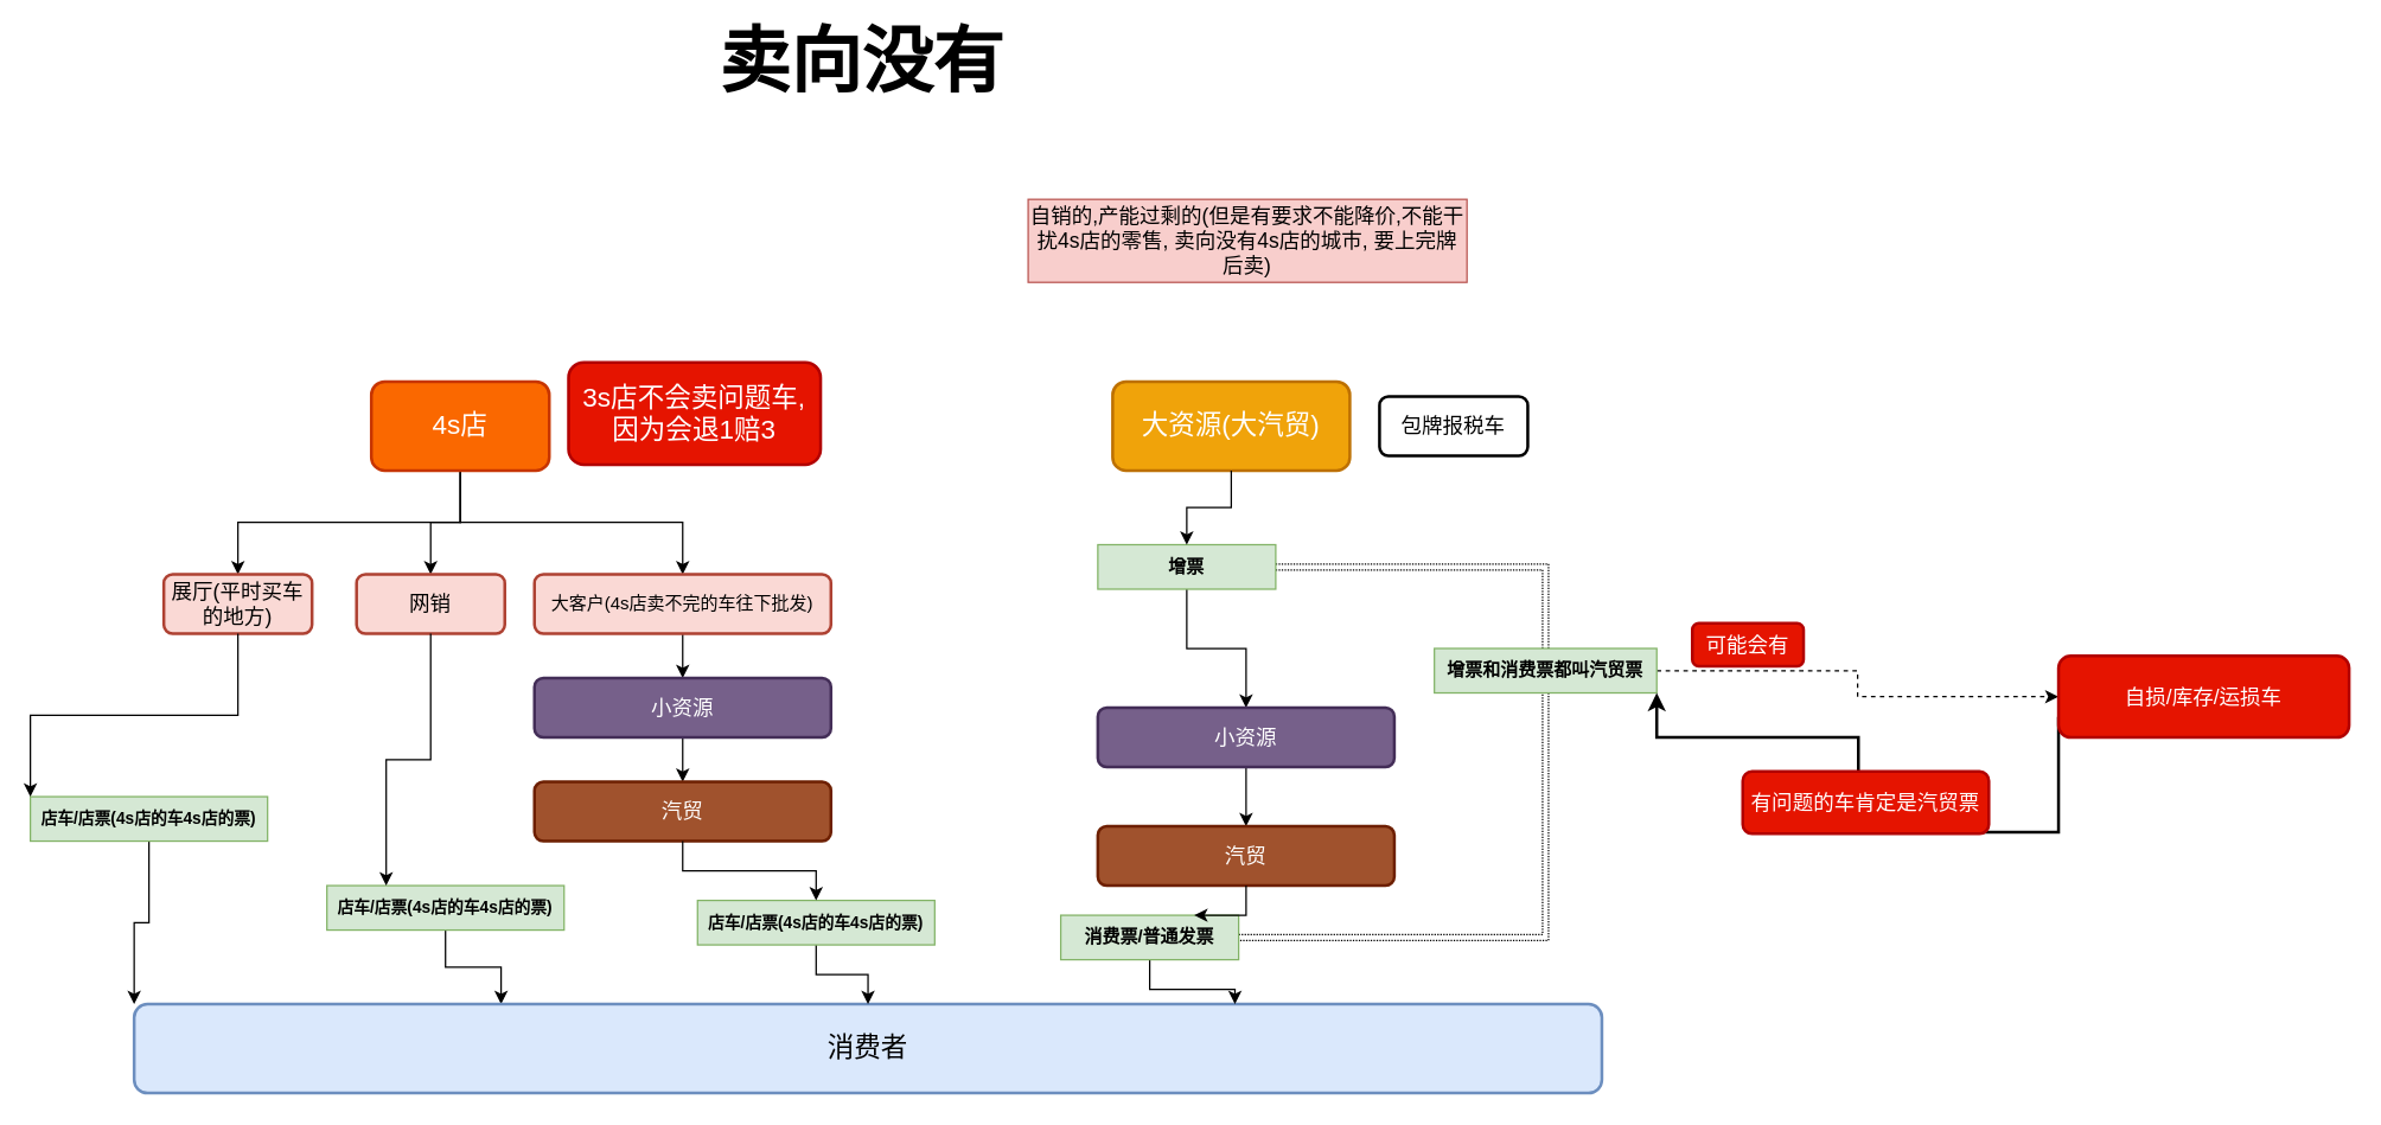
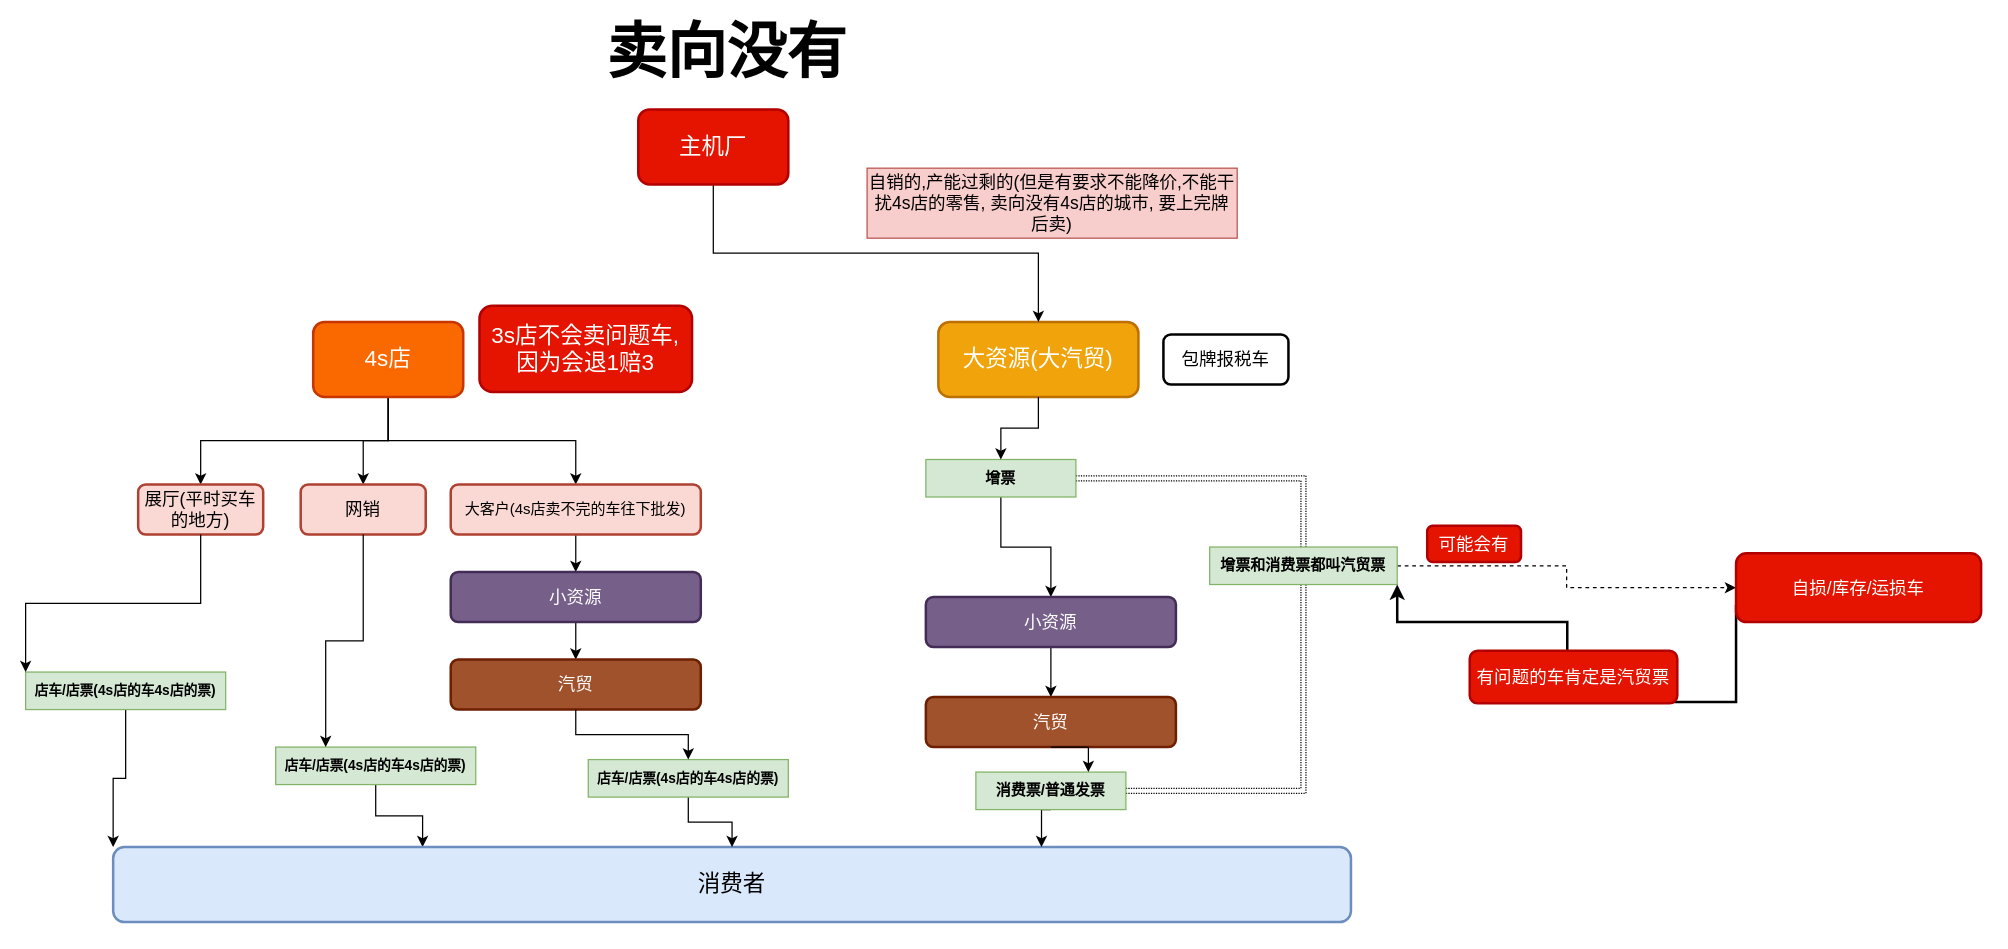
+ <mxCell id="9" value="&lt;font style=&quot;font-size: 18px&quot;&gt;主机厂&lt;/font&gt;" style="rounded=1;whiteSpace=wrap;html=1;strokeWidth=2;fillColor=#e51400;strokeColor=#B20000;fontColor=#ffffff;" parent="1" vertex="1"><mxGeometry x="510" y="87" width="120" height="60" as="geometry" /></mxCell>
+ <mxCell id="8" style="edgeStyle=orthogonalEdgeStyle;rounded=0;orthogonalLoop=1;jettySize=auto;html=1;exitX=0.5;exitY=1;exitDx=0;exitDy=0;entryX=0.5;entryY=0;entryDx=0;entryDy=0;" parent="1" source="9" target="7" edge="1"><mxGeometry relative="1" as="geometry" /></mxCell>
- <mxCell id="37" value="&lt;b&gt;消费票/普通发票&lt;/b&gt;" style="text;html=1;strokeColor=#82b366;fillColor=#d5e8d4;align=center;verticalAlign=middle;whiteSpace=wrap;rounded=0;" parent="1" vertex="1"><mxGeometry x="715" y="617" width="120" height="30" as="geometry" /></mxCell>
+ <mxCell id="37" value="&lt;b&gt;消费票/普通发票&lt;/b&gt;" style="text;html=1;strokeColor=#82b366;fillColor=#d5e8d4;align=center;verticalAlign=middle;whiteSpace=wrap;rounded=0;" parent="1" vertex="1"><mxGeometry x="780" y="617" width="120" height="30" as="geometry" /></mxCell>
